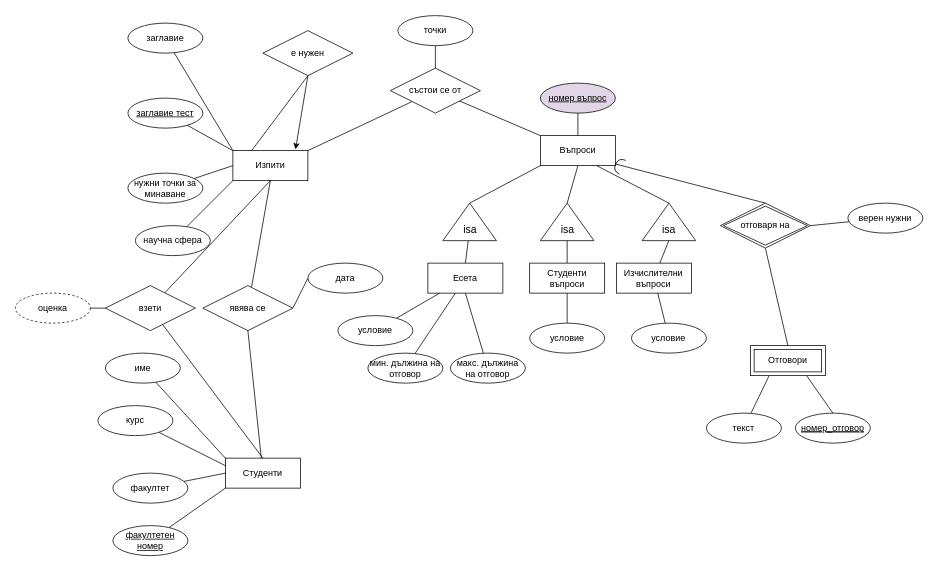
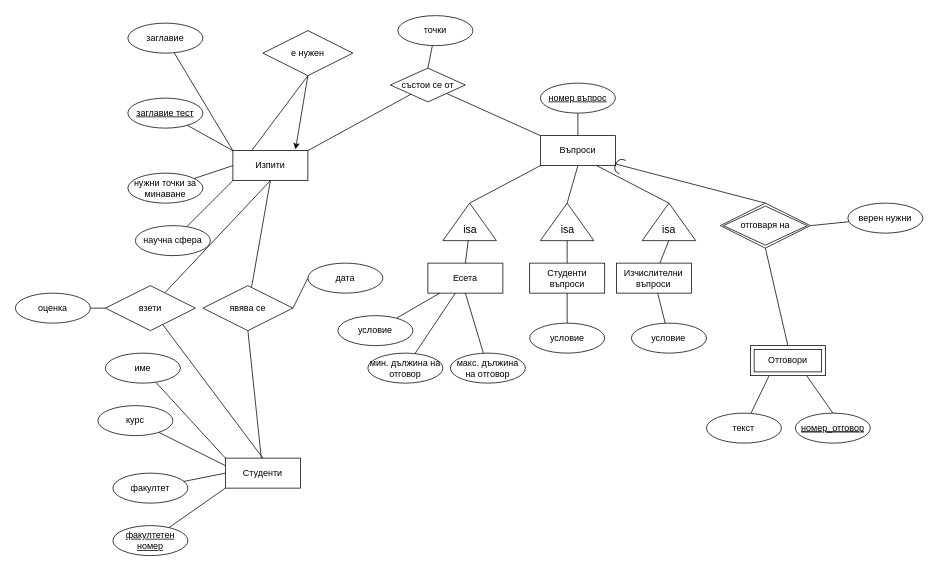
- <mxCell id="54" value="състои се от" style="shape=rhombus;perimeter=rhombusPerimeter;whiteSpace=wrap;html=1;align=center;" parent="1" vertex="1"><mxGeometry x="520" y="90" width="120" height="60" as="geometry" /></mxCell>
+ <mxCell id="54" value="състои се от" style="shape=rhombus;perimeter=rhombusPerimeter;whiteSpace=wrap;html=1;align=center;" parent="1" vertex="1"><mxGeometry x="520" y="90" width="100" height="45" as="geometry" /></mxCell>
- <mxCell id="33" value="номер въпрос" style="ellipse;whiteSpace=wrap;html=1;align=center;fontStyle=4;fillColor=#e1d5e7;" parent="1" vertex="1"><mxGeometry x="720" y="110" width="100" height="40" as="geometry" /></mxCell>
+ <mxCell id="33" value="номер въпрос" style="ellipse;whiteSpace=wrap;html=1;align=center;fontStyle=4;" parent="1" vertex="1"><mxGeometry x="720" y="110" width="100" height="40" as="geometry" /></mxCell>
- <mxCell id="75" value="оценка" style="ellipse;whiteSpace=wrap;html=1;align=center;dashed=1;" parent="1" vertex="1"><mxGeometry x="20" y="390" width="100" height="40" as="geometry" /></mxCell>
+ <mxCell id="75" value="оценка" style="ellipse;whiteSpace=wrap;html=1;align=center;" parent="1" vertex="1"><mxGeometry x="20" y="390" width="100" height="40" as="geometry" /></mxCell>
